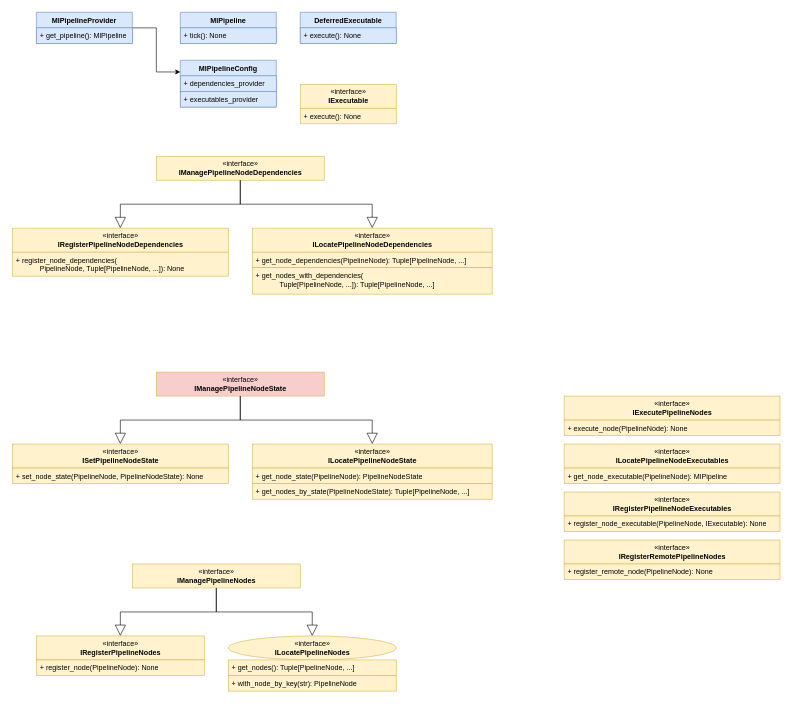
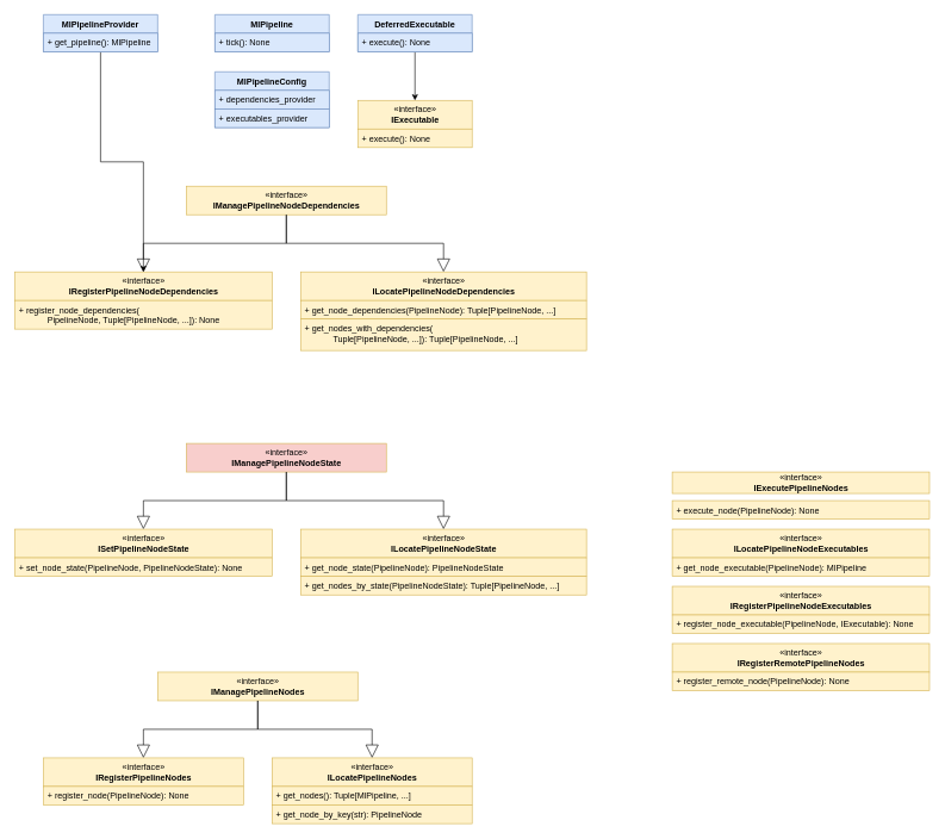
- <mxCell id="39" style="edgeStyle=orthogonalEdgeStyle;rounded=0;orthogonalLoop=1;jettySize=auto;html=1;entryX=0;entryY=0.25;entryDx=0;entryDy=0;" parent="1" source="40" target="36" edge="1"><mxGeometry relative="1" as="geometry" /></mxCell>
+ <mxCell id="39" style="edgeStyle=orthogonalEdgeStyle;rounded=0;orthogonalLoop=1;jettySize=auto;html=1;" parent="1" source="40" target="26" edge="1"><mxGeometry relative="1" as="geometry" /></mxCell>
+ <mxCell id="44" style="edgeStyle=orthogonalEdgeStyle;rounded=0;orthogonalLoop=1;jettySize=auto;html=1;entryX=0.5;entryY=0;entryDx=0;entryDy=0;" parent="1" source="45" target="42" edge="1"><mxGeometry relative="1" as="geometry" /></mxCell>
- <mxCell id="18" value="«interface»&lt;br&gt;&lt;b&gt;IExecutePipelineNodes&lt;/b&gt;" style="html=1;fillColor=#fff2cc;strokeColor=#d6b656;" parent="1" vertex="1"><mxGeometry x="940" y="660" width="360" height="40" as="geometry" /></mxCell>
+ <mxCell id="18" value="«interface»&lt;br&gt;&lt;b&gt;IExecutePipelineNodes&lt;/b&gt;" style="html=1;fillColor=#fff2cc;strokeColor=#d6b656;" parent="1" vertex="1"><mxGeometry x="940" y="660" width="360" height="30" as="geometry" /></mxCell>
- <mxCell id="4" value="«interface»&lt;br&gt;&lt;b&gt;ILocatePipelineNodes&lt;/b&gt;" style="ellipse;html=1;fillColor=#fff2cc;strokeColor=#d6b656;" parent="1" vertex="1"><mxGeometry x="380" y="1060" width="280" height="40" as="geometry" /></mxCell>
+ <mxCell id="4" value="«interface»&lt;br&gt;&lt;b&gt;ILocatePipelineNodes&lt;/b&gt;" style="html=1;fillColor=#fff2cc;strokeColor=#d6b656;" parent="1" vertex="1"><mxGeometry x="380" y="1060" width="280" height="40" as="geometry" /></mxCell>
- <mxCell id="5" value="+ get_nodes(): Tuple[PipelineNode, ...]" style="text;strokeColor=#d6b656;fillColor=#fff2cc;align=left;verticalAlign=top;spacingLeft=4;spacingRight=4;overflow=hidden;rotatable=0;points=[[0,0.5],[1,0.5]];portConstraint=eastwest;" parent="1" vertex="1"><mxGeometry x="380" y="1100" width="280" height="26" as="geometry" /></mxCell>
+ <mxCell id="5" value="+ get_nodes(): Tuple[MlPipeline, ...]" style="text;strokeColor=#d6b656;fillColor=#fff2cc;align=left;verticalAlign=top;spacingLeft=4;spacingRight=4;overflow=hidden;rotatable=0;points=[[0,0.5],[1,0.5]];portConstraint=eastwest;" parent="1" vertex="1"><mxGeometry x="380" y="1100" width="280" height="26" as="geometry" /></mxCell>
- <mxCell id="6" value="+ with_node_by_key(str): PipelineNode" style="text;strokeColor=#d6b656;fillColor=#fff2cc;align=left;verticalAlign=top;spacingLeft=4;spacingRight=4;overflow=hidden;rotatable=0;points=[[0,0.5],[1,0.5]];portConstraint=eastwest;" parent="1" vertex="1"><mxGeometry x="380" y="1126" width="280" height="26" as="geometry" /></mxCell>
+ <mxCell id="6" value="+ get_node_by_key(str): PipelineNode" style="text;strokeColor=#d6b656;fillColor=#fff2cc;align=left;verticalAlign=top;spacingLeft=4;spacingRight=4;overflow=hidden;rotatable=0;points=[[0,0.5],[1,0.5]];portConstraint=eastwest;" parent="1" vertex="1"><mxGeometry x="380" y="1126" width="280" height="26" as="geometry" /></mxCell>
